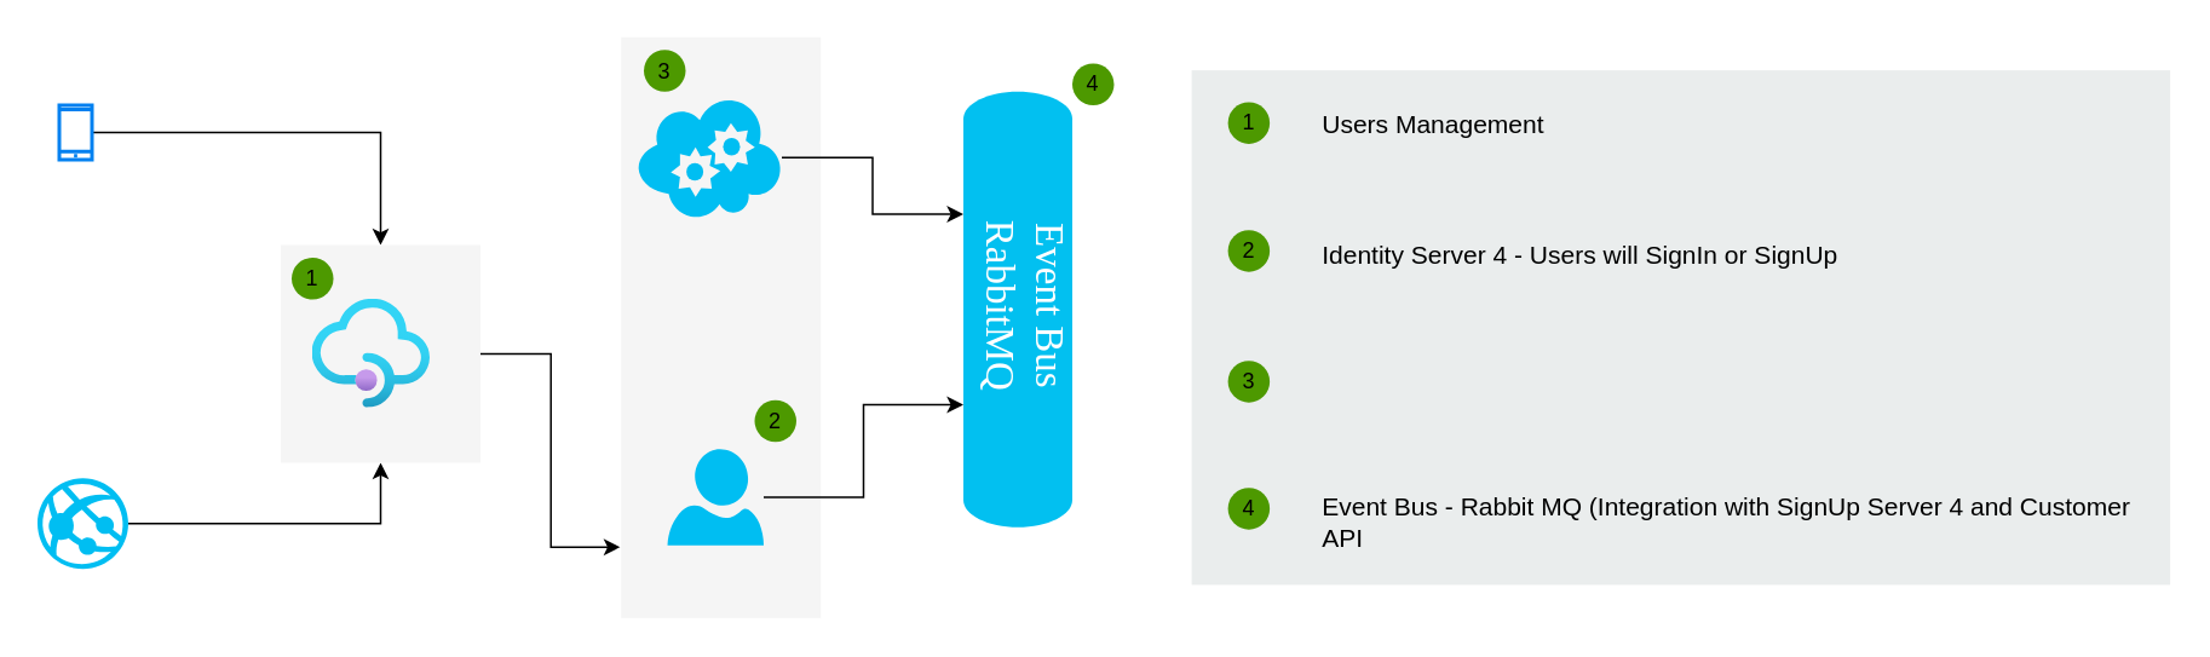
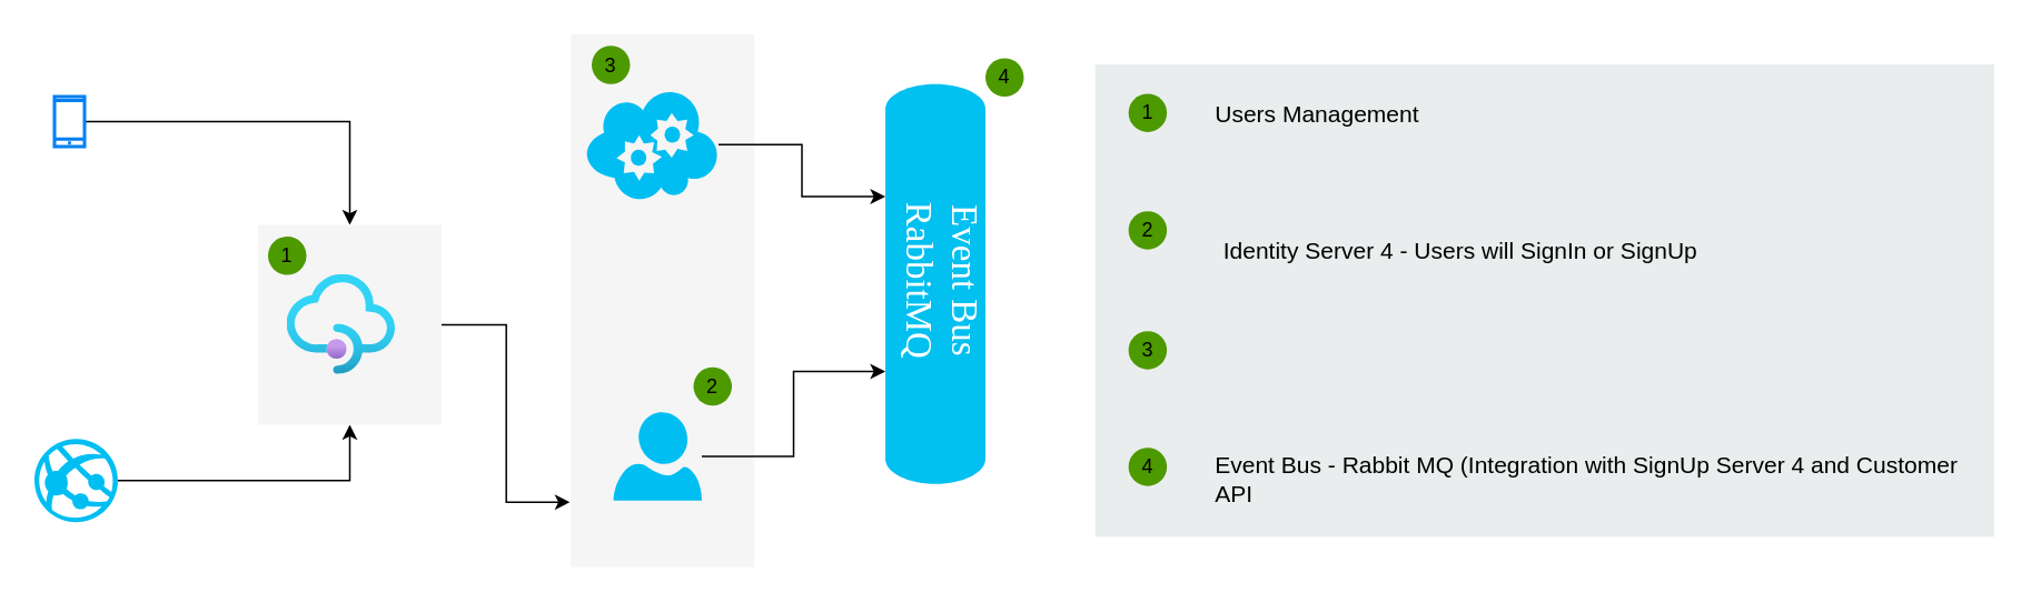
- <mxCell id="5" value="&lt;span&gt;Identity Server 4 - Users will SignIn or SignUp&lt;/span&gt;" style="text;html=1;align=left;verticalAlign=top;spacingTop=-4;fontSize=14;labelBackgroundColor=none;whiteSpace=wrap;" parent="1" vertex="1"><mxGeometry x="725.75" y="128.75" width="449" height="32" as="geometry" /></mxCell>
+ <mxCell id="5" value="&lt;span&gt;Identity Server 4 - Users will SignIn or SignUp&lt;/span&gt;" style="text;html=1;align=left;verticalAlign=top;spacingTop=-4;fontSize=14;labelBackgroundColor=none;whiteSpace=wrap;" parent="1" vertex="1"><mxGeometry x="730.75" y="138.75" width="449" height="32" as="geometry" /></mxCell>
